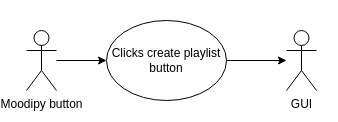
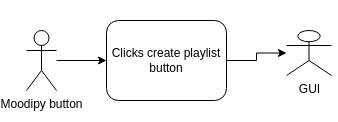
- <mxCell id="5" value="Clicks create playlist button" style="ellipse;whiteSpace=wrap;html=1;" vertex="1" parent="1"><mxGeometry x="100" y="20" width="120" height="80" as="geometry" /></mxCell>
+ <mxCell id="5" value="Clicks create playlist button" style="whiteSpace=wrap;html=1;rounded=1;" vertex="1" parent="1"><mxGeometry x="100" y="20" width="120" height="80" as="geometry" /></mxCell>
- <mxCell id="6" value="GUI" style="shape=umlActor;verticalLabelPosition=bottom;labelBackgroundColor=#ffffff;verticalAlign=top;html=1;outlineConnect=0;" vertex="1" parent="1"><mxGeometry x="280" y="30" width="30" height="60" as="geometry" /></mxCell>
+ <mxCell id="6" value="GUI" style="shape=umlActor;verticalLabelPosition=bottom;labelBackgroundColor=#ffffff;verticalAlign=top;html=1;outlineConnect=0;" vertex="1" parent="1"><mxGeometry x="280" y="30" width="45" height="45" as="geometry" /></mxCell>
